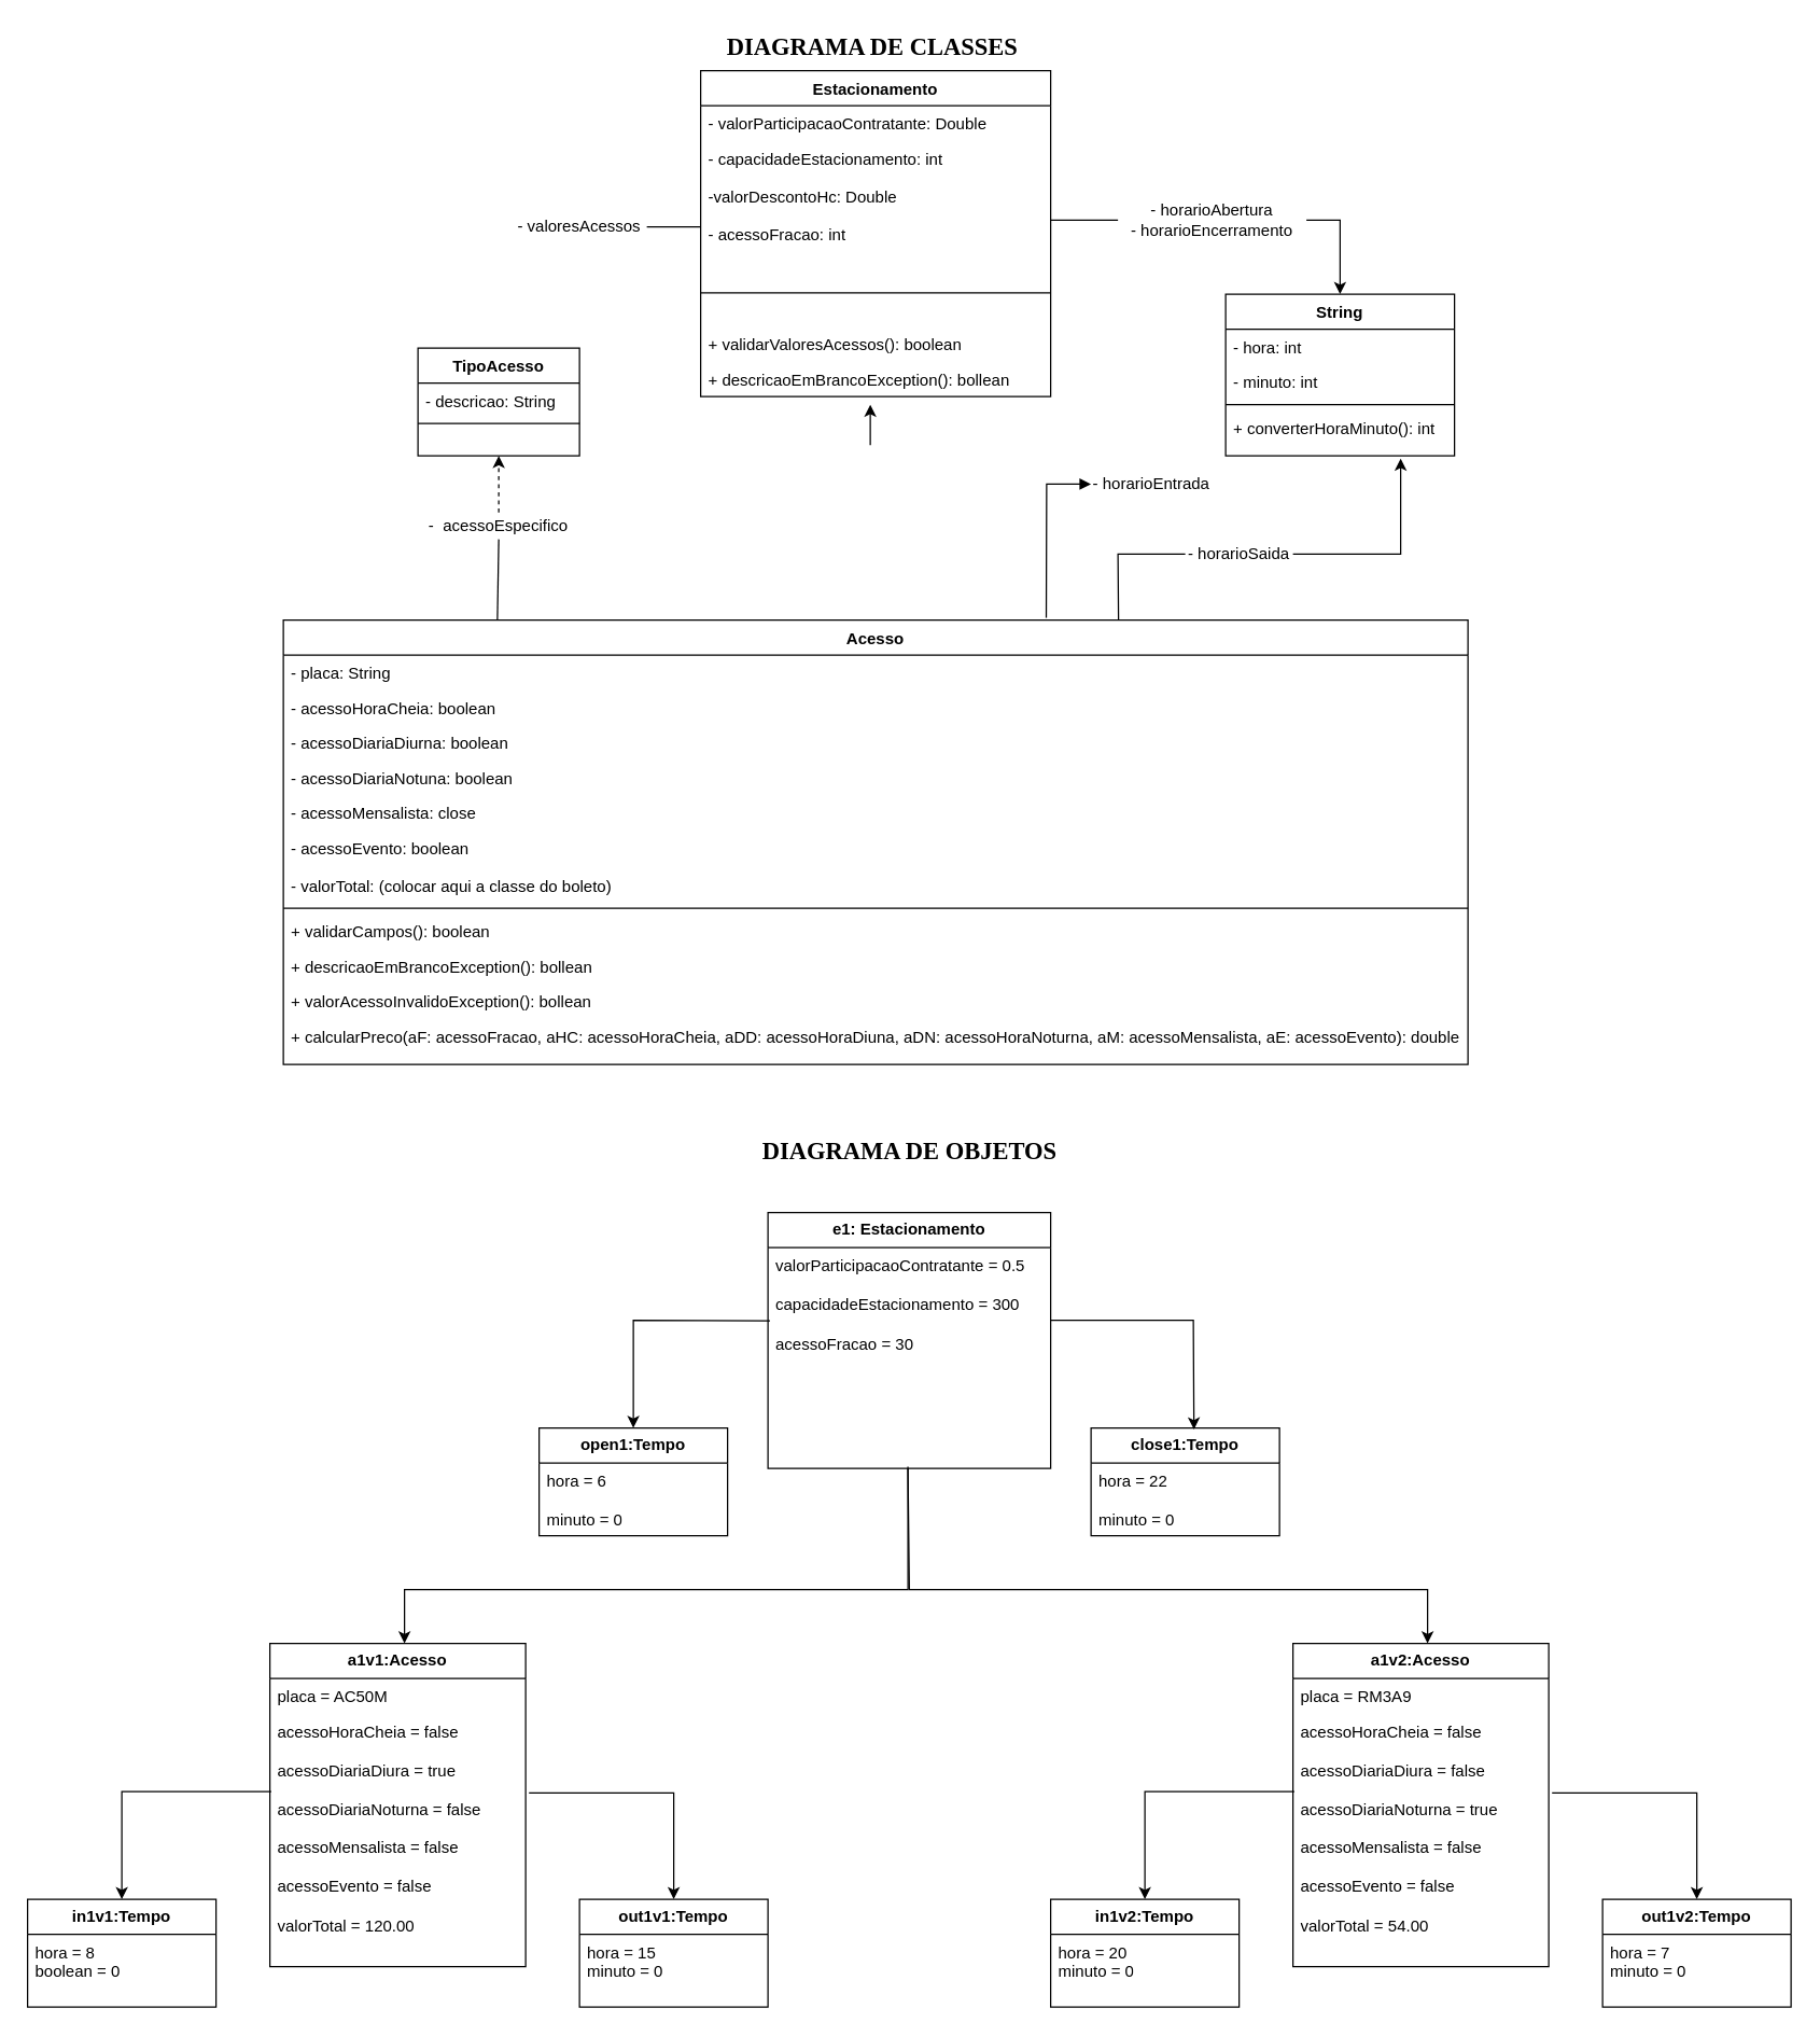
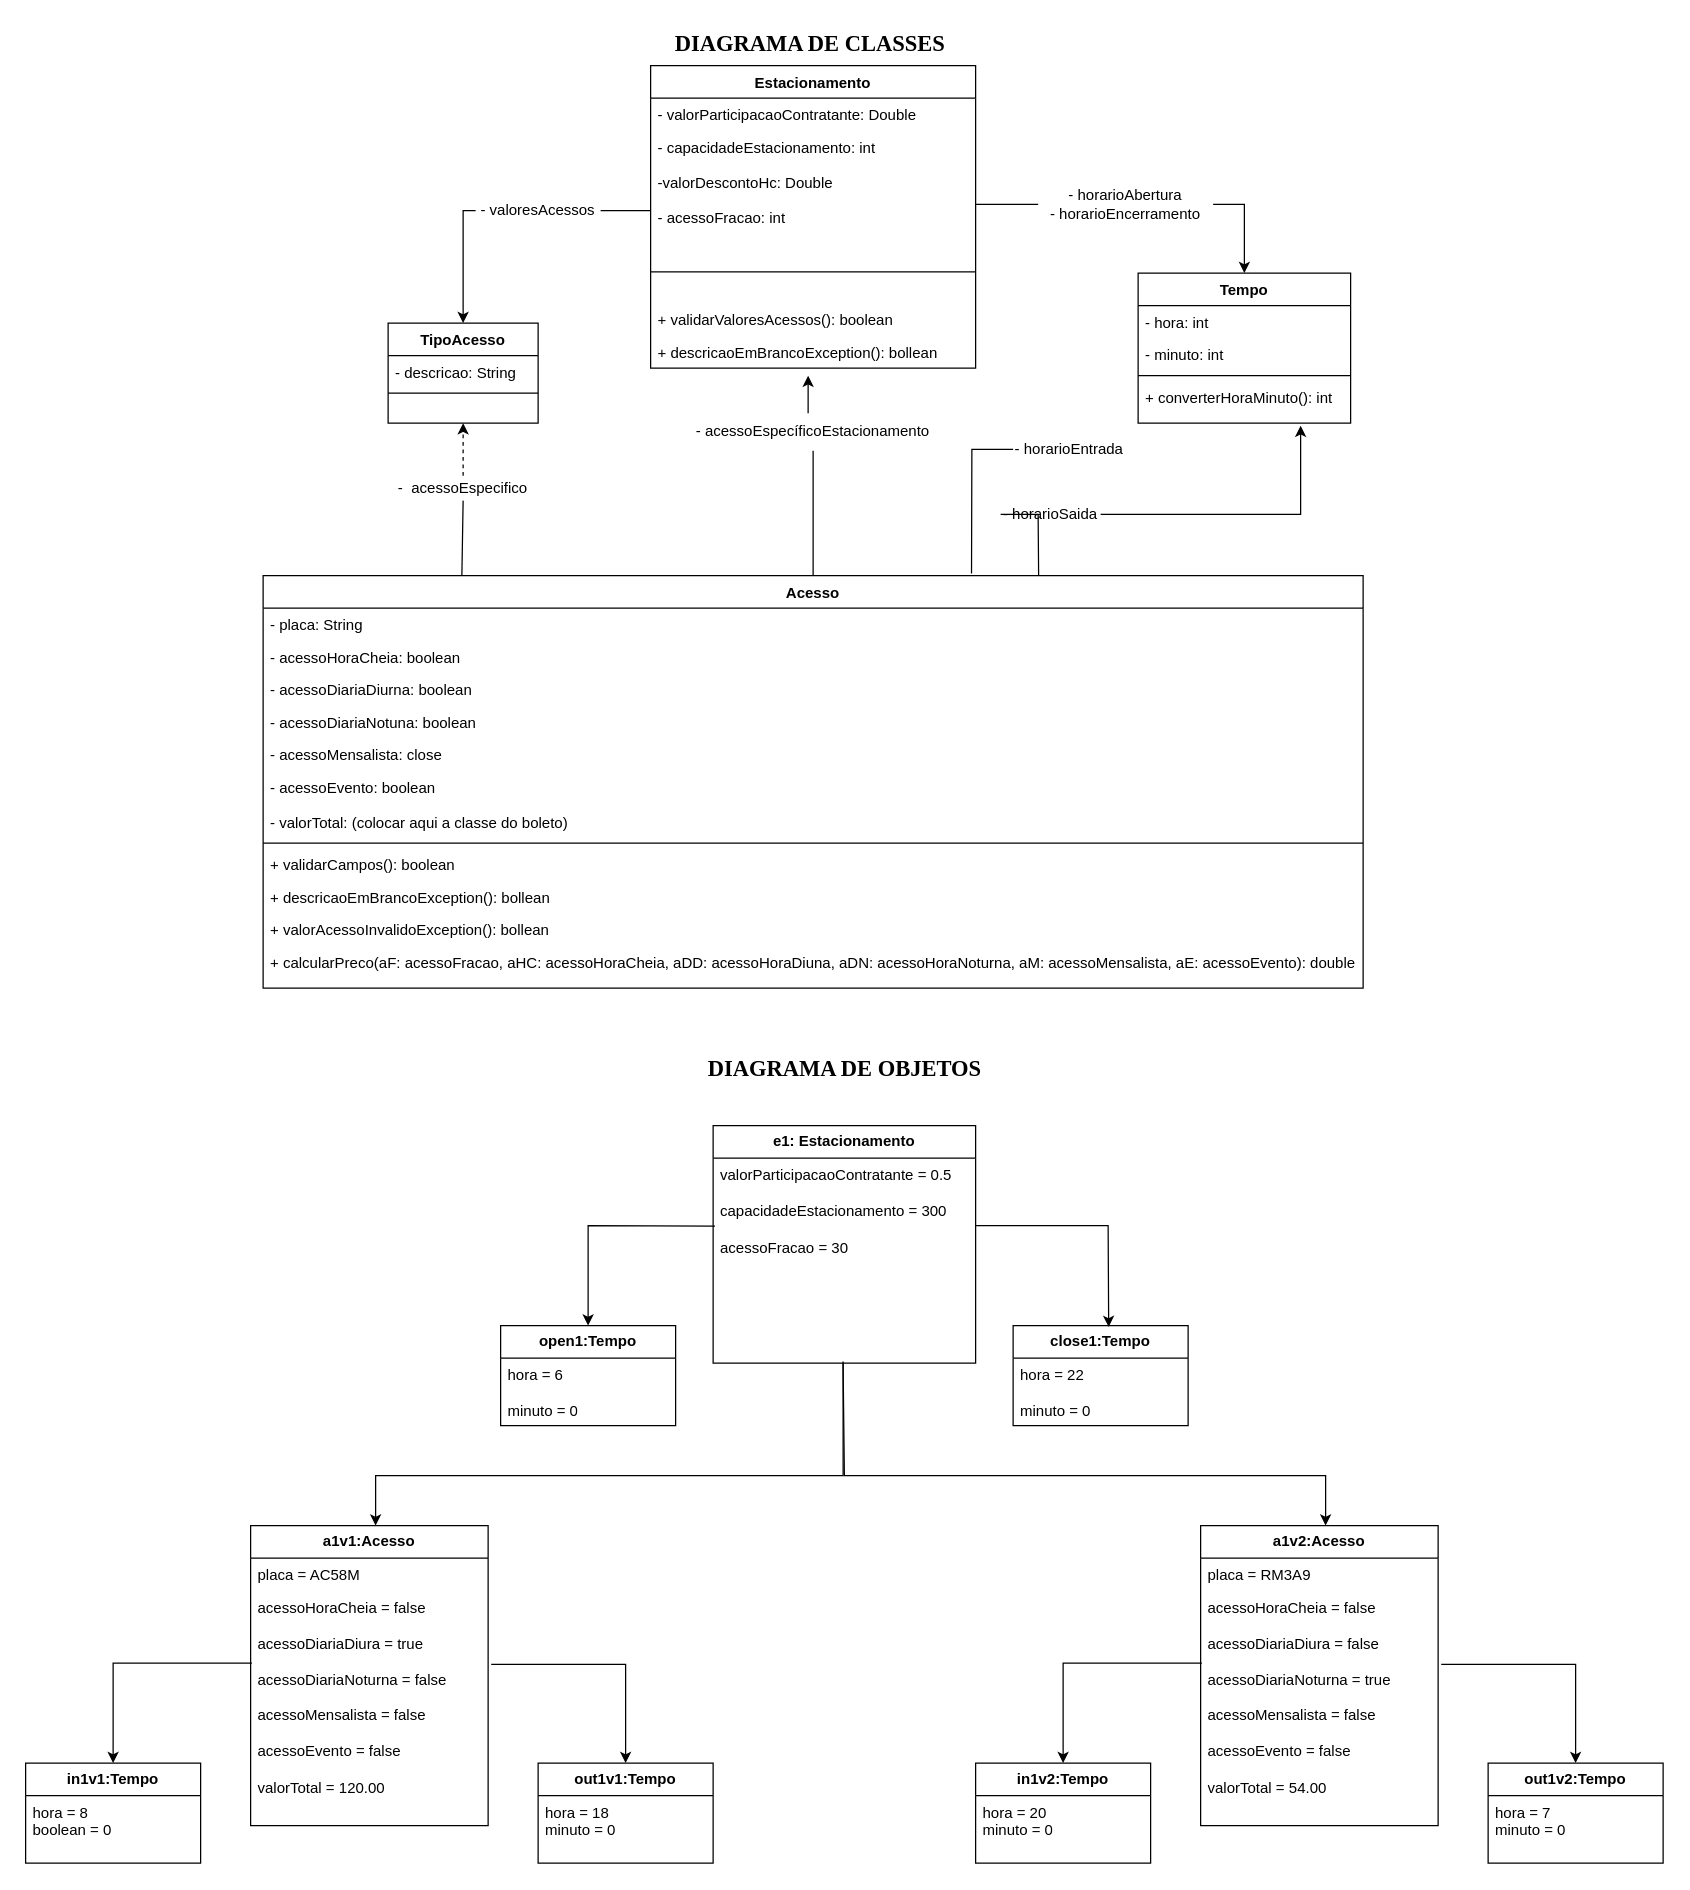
+ <mxCell id="43" value="" style="endArrow=classic;html=1;rounded=0;entryX=0.5;entryY=0;entryDx=0;entryDy=0;exitX=0;exitY=0.5;exitDx=0;exitDy=0;" parent="1" source="27" target="35" edge="1"><mxGeometry width="50" height="50" relative="1" as="geometry"><mxPoint x="680" y="338" as="sourcePoint" /><mxPoint x="390" y="238" as="targetPoint" /><Array as="points"><mxPoint x="370" y="168" /></Array></mxGeometry></mxCell>
- <mxCell id="20" value="String" style="swimlane;fontStyle=1;align=center;verticalAlign=top;childLayout=stackLayout;horizontal=1;startSize=26;horizontalStack=0;resizeParent=1;resizeLast=0;collapsible=1;marginBottom=0;rounded=0;shadow=0;strokeWidth=1;" parent="1" vertex="1"><mxGeometry x="910" y="218" width="170" height="120" as="geometry"><mxRectangle x="130" y="380" width="160" height="26" as="alternateBounds" /></mxGeometry></mxCell>
+ <mxCell id="20" value="Tempo" style="swimlane;fontStyle=1;align=center;verticalAlign=top;childLayout=stackLayout;horizontal=1;startSize=26;horizontalStack=0;resizeParent=1;resizeLast=0;collapsible=1;marginBottom=0;rounded=0;shadow=0;strokeWidth=1;" parent="1" vertex="1"><mxGeometry x="910" y="218" width="170" height="120" as="geometry"><mxRectangle x="130" y="380" width="160" height="26" as="alternateBounds" /></mxGeometry></mxCell>
+ <mxCell id="29" value="- acessoEspecíficoEstacionamento" style="text;html=1;strokeColor=none;fillColor=none;align=center;verticalAlign=middle;whiteSpace=wrap;rounded=0;" parent="1" vertex="1"><mxGeometry x="550" y="330" width="200" height="30" as="geometry" /></mxCell>
- <mxCell id="44" value="" style="endArrow=block;html=1;rounded=0;entryX=0;entryY=0.5;entryDx=0;entryDy=0;exitX=0.644;exitY=-0.005;exitDx=0;exitDy=0;exitPerimeter=0;" parent="1" source="8" target="40" edge="1"><mxGeometry width="50" height="50" relative="1" as="geometry"><mxPoint x="770" y="380" as="sourcePoint" /><mxPoint x="820" y="330" as="targetPoint" /><Array as="points"><mxPoint x="777" y="359" /></Array></mxGeometry></mxCell>
+ <mxCell id="44" value="" style="endArrow=none;html=1;rounded=0;entryX=0;entryY=0.5;entryDx=0;entryDy=0;exitX=0.644;exitY=-0.005;exitDx=0;exitDy=0;exitPerimeter=0;" parent="1" source="8" target="40" edge="1"><mxGeometry width="50" height="50" relative="1" as="geometry"><mxPoint x="770" y="380" as="sourcePoint" /><mxPoint x="820" y="330" as="targetPoint" /><Array as="points"><mxPoint x="777" y="359" /></Array></mxGeometry></mxCell>
+ <mxCell id="31" value="" style="endArrow=none;html=1;rounded=0;entryX=0.5;entryY=0;entryDx=0;entryDy=0;exitX=0.5;exitY=1;exitDx=0;exitDy=0;" parent="1" source="29" target="8" edge="1"><mxGeometry width="50" height="50" relative="1" as="geometry"><mxPoint x="600" y="348" as="sourcePoint" /><mxPoint x="584.66" y="378" as="targetPoint" /><Array as="points" /></mxGeometry></mxCell>
- <mxCell id="41" value="- horarioSaida" style="text;html=1;strokeColor=none;fillColor=none;align=center;verticalAlign=middle;whiteSpace=wrap;rounded=0;" parent="1" vertex="1"><mxGeometry x="880" y="396" width="80" height="30" as="geometry" /></mxCell>
+ <mxCell id="41" value="- horarioSaida" style="text;html=1;strokeColor=none;fillColor=none;align=center;verticalAlign=middle;whiteSpace=wrap;rounded=0;" parent="1" vertex="1"><mxGeometry x="800" y="396" width="80" height="30" as="geometry" /></mxCell>
- <mxCell id="55" value="placa = AC50M" style="text;strokeColor=none;fillColor=none;align=left;verticalAlign=top;spacingLeft=4;spacingRight=4;overflow=hidden;rotatable=0;points=[[0,0.5],[1,0.5]];portConstraint=eastwest;whiteSpace=wrap;html=1;" parent="54" vertex="1"><mxGeometry y="26" width="190" height="26" as="geometry" /></mxCell>
+ <mxCell id="55" value="placa = AC58M" style="text;strokeColor=none;fillColor=none;align=left;verticalAlign=top;spacingLeft=4;spacingRight=4;overflow=hidden;rotatable=0;points=[[0,0.5],[1,0.5]];portConstraint=eastwest;whiteSpace=wrap;html=1;" parent="54" vertex="1"><mxGeometry y="26" width="190" height="26" as="geometry" /></mxCell>
- <mxCell id="60" value="hora = 15&lt;br&gt;minuto = 0" style="text;strokeColor=none;fillColor=none;align=left;verticalAlign=top;spacingLeft=4;spacingRight=4;overflow=hidden;rotatable=0;points=[[0,0.5],[1,0.5]];portConstraint=eastwest;whiteSpace=wrap;html=1;" parent="59" vertex="1"><mxGeometry y="26" width="140" height="54" as="geometry" /></mxCell>
+ <mxCell id="60" value="hora = 18&lt;br&gt;minuto = 0" style="text;strokeColor=none;fillColor=none;align=left;verticalAlign=top;spacingLeft=4;spacingRight=4;overflow=hidden;rotatable=0;points=[[0,0.5],[1,0.5]];portConstraint=eastwest;whiteSpace=wrap;html=1;" parent="59" vertex="1"><mxGeometry y="26" width="140" height="54" as="geometry" /></mxCell>
